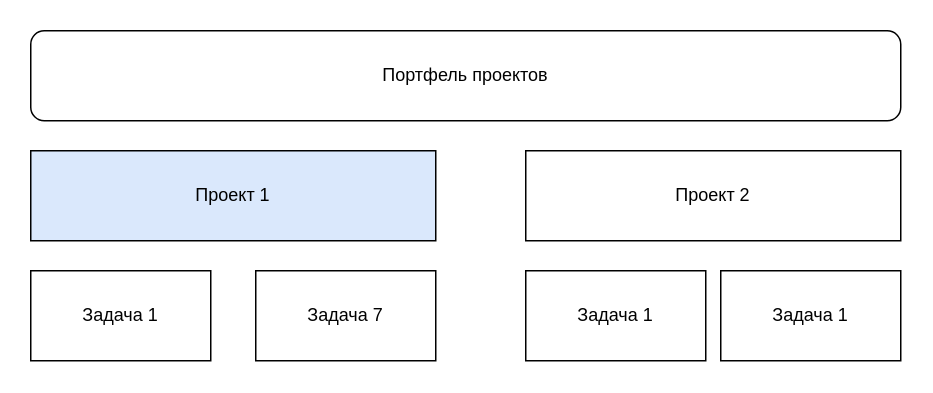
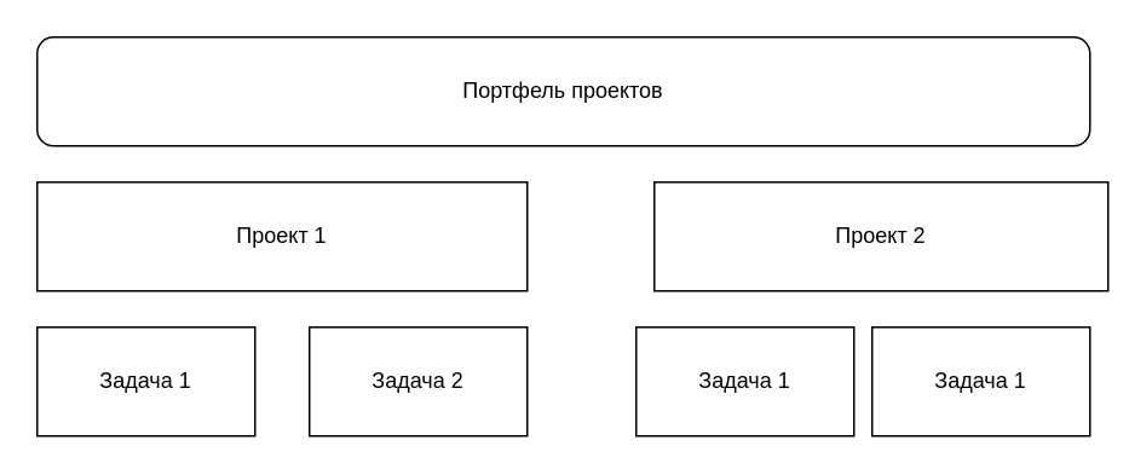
- <mxCell id="3" value="Проект 1" style="rounded=0;whiteSpace=wrap;html=1;fillColor=#dae8fc;" vertex="1" parent="1"><mxGeometry x="20" y="100" width="270" height="60" as="geometry" /></mxCell>
+ <mxCell id="3" value="Проект 1" style="rounded=0;whiteSpace=wrap;html=1;" vertex="1" parent="1"><mxGeometry x="20" y="100" width="270" height="60" as="geometry" /></mxCell>
- <mxCell id="4" value="Проект 2" style="rounded=0;whiteSpace=wrap;html=1;" vertex="1" parent="1"><mxGeometry x="350" y="100" width="250" height="60" as="geometry" /></mxCell>
+ <mxCell id="4" value="Проект 2" style="rounded=0;whiteSpace=wrap;html=1;" vertex="1" parent="1"><mxGeometry x="360" y="100" width="250" height="60" as="geometry" /></mxCell>
- <mxCell id="6" value="Задача 7" style="rounded=0;whiteSpace=wrap;html=1;" vertex="1" parent="1"><mxGeometry x="170" y="180" width="120" height="60" as="geometry" /></mxCell>
+ <mxCell id="6" value="Задача 2" style="rounded=0;whiteSpace=wrap;html=1;" vertex="1" parent="1"><mxGeometry x="170" y="180" width="120" height="60" as="geometry" /></mxCell>
